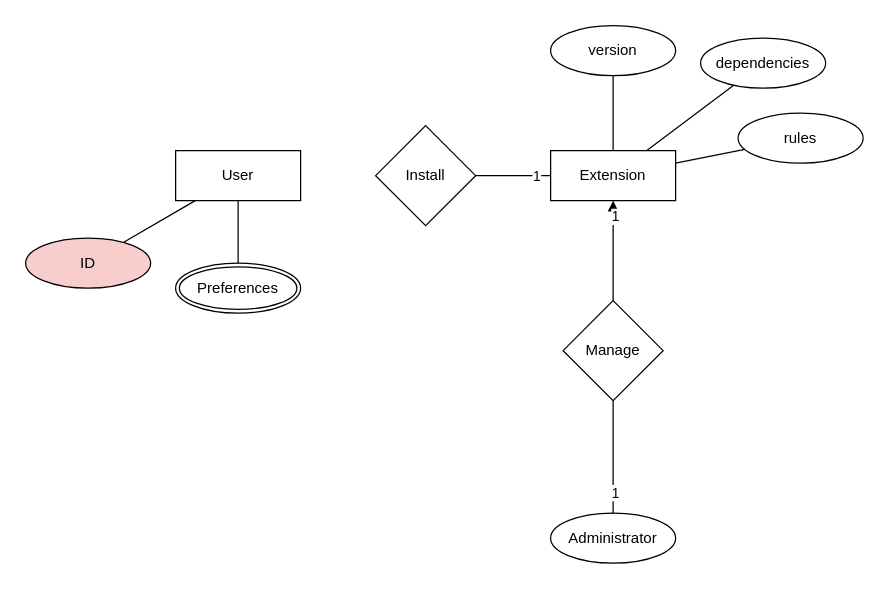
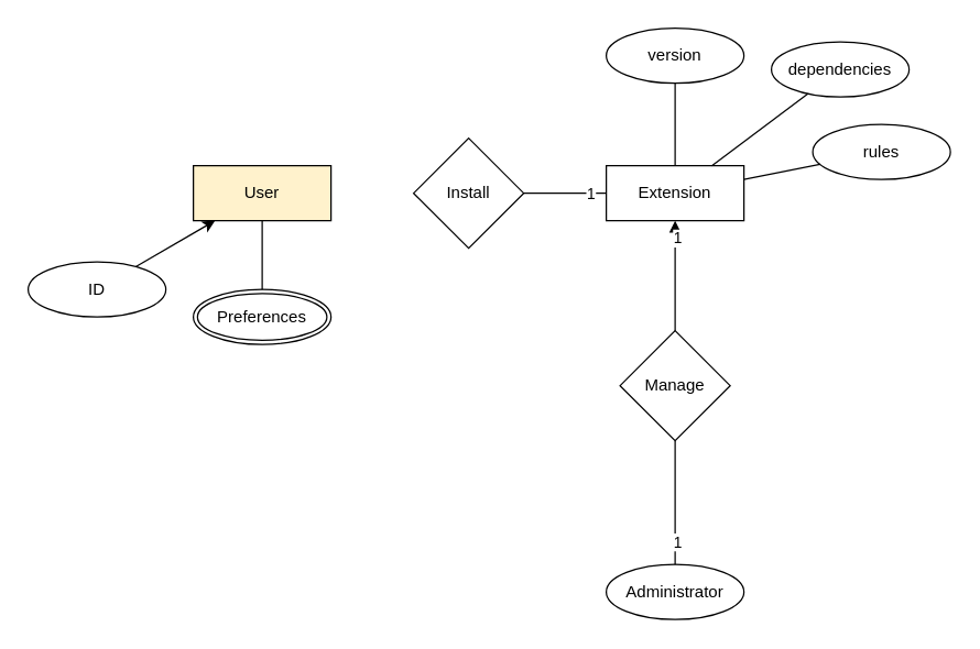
- <mxCell id="2" value="User" style="whiteSpace=wrap;html=1;align=center;" vertex="1" parent="1"><mxGeometry x="140" y="120" width="100" height="40" as="geometry" /></mxCell>
+ <mxCell id="2" value="User" style="whiteSpace=wrap;html=1;align=center;fillColor=#fff2cc;" vertex="1" parent="1"><mxGeometry x="140" y="120" width="100" height="40" as="geometry" /></mxCell>
- <mxCell id="15" value="" style="endArrow=none;html=1;rounded=0;" edge="1" parent="1" source="13" target="2"><mxGeometry width="50" height="50" relative="1" as="geometry"><mxPoint x="50" y="139.57" as="sourcePoint" /><mxPoint x="110" y="139.57" as="targetPoint" /></mxGeometry></mxCell>
+ <mxCell id="15" value="" style="endArrow=classic;html=1;rounded=0;" edge="1" parent="1" source="13" target="2"><mxGeometry width="50" height="50" relative="1" as="geometry"><mxPoint x="50" y="139.57" as="sourcePoint" /><mxPoint x="110" y="139.57" as="targetPoint" /></mxGeometry></mxCell>
- <mxCell id="13" value="ID" style="ellipse;whiteSpace=wrap;html=1;align=center;fillColor=#f8cecc;" vertex="1" parent="1"><mxGeometry x="20" y="190" width="100" height="40" as="geometry" /></mxCell>
+ <mxCell id="13" value="ID" style="ellipse;whiteSpace=wrap;html=1;align=center;" vertex="1" parent="1"><mxGeometry x="20" y="190" width="100" height="40" as="geometry" /></mxCell>
